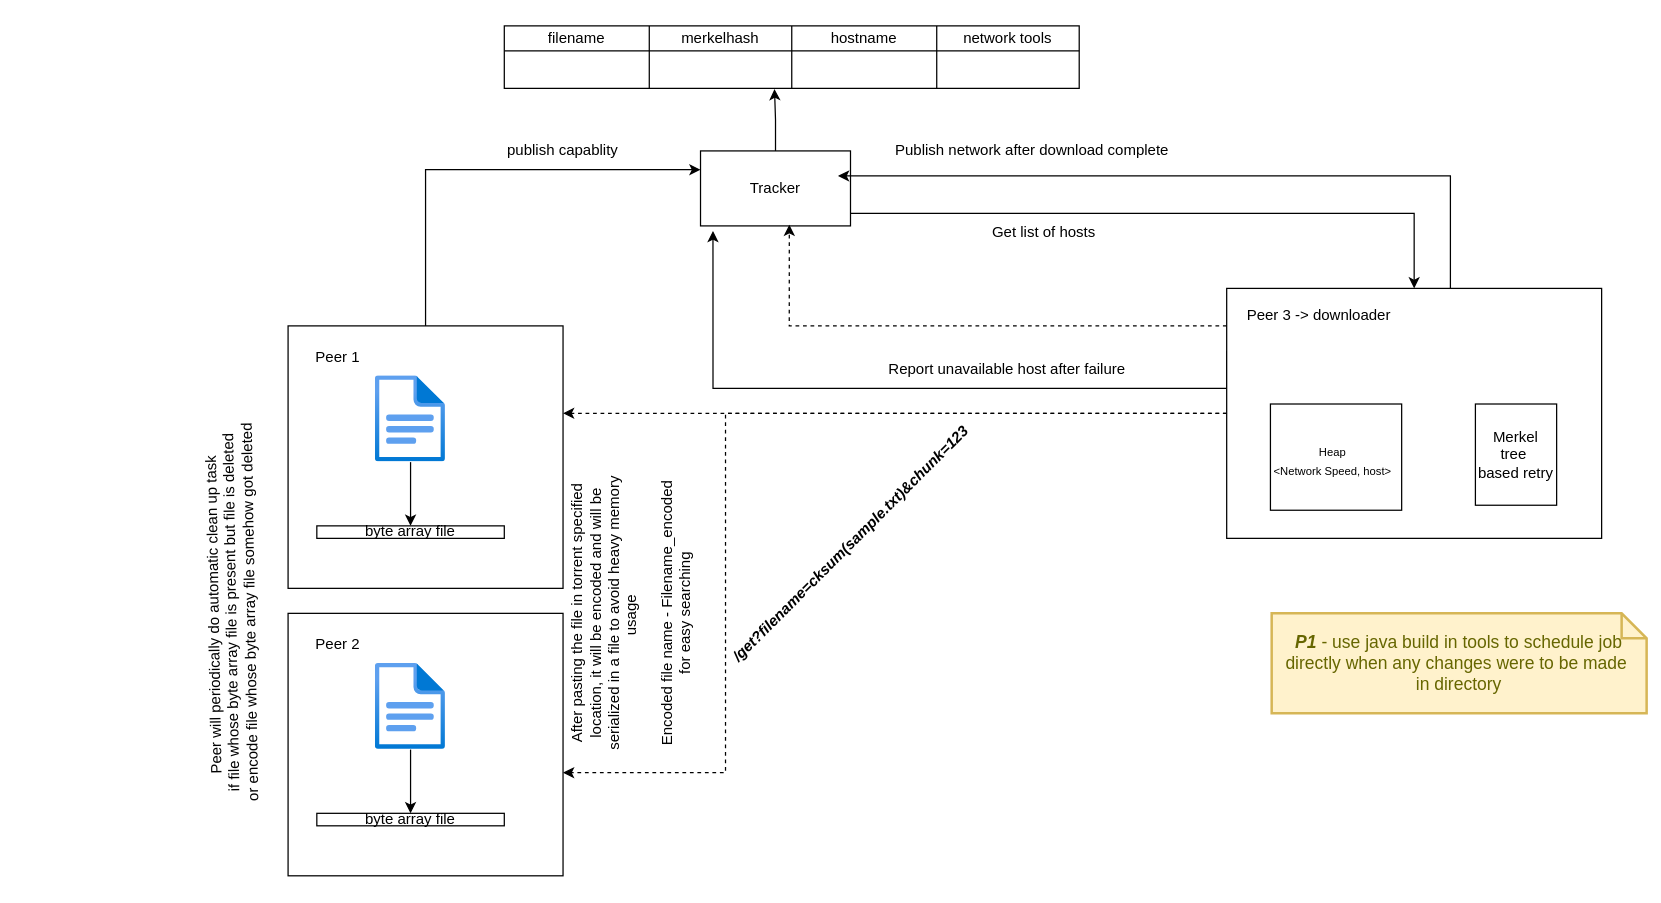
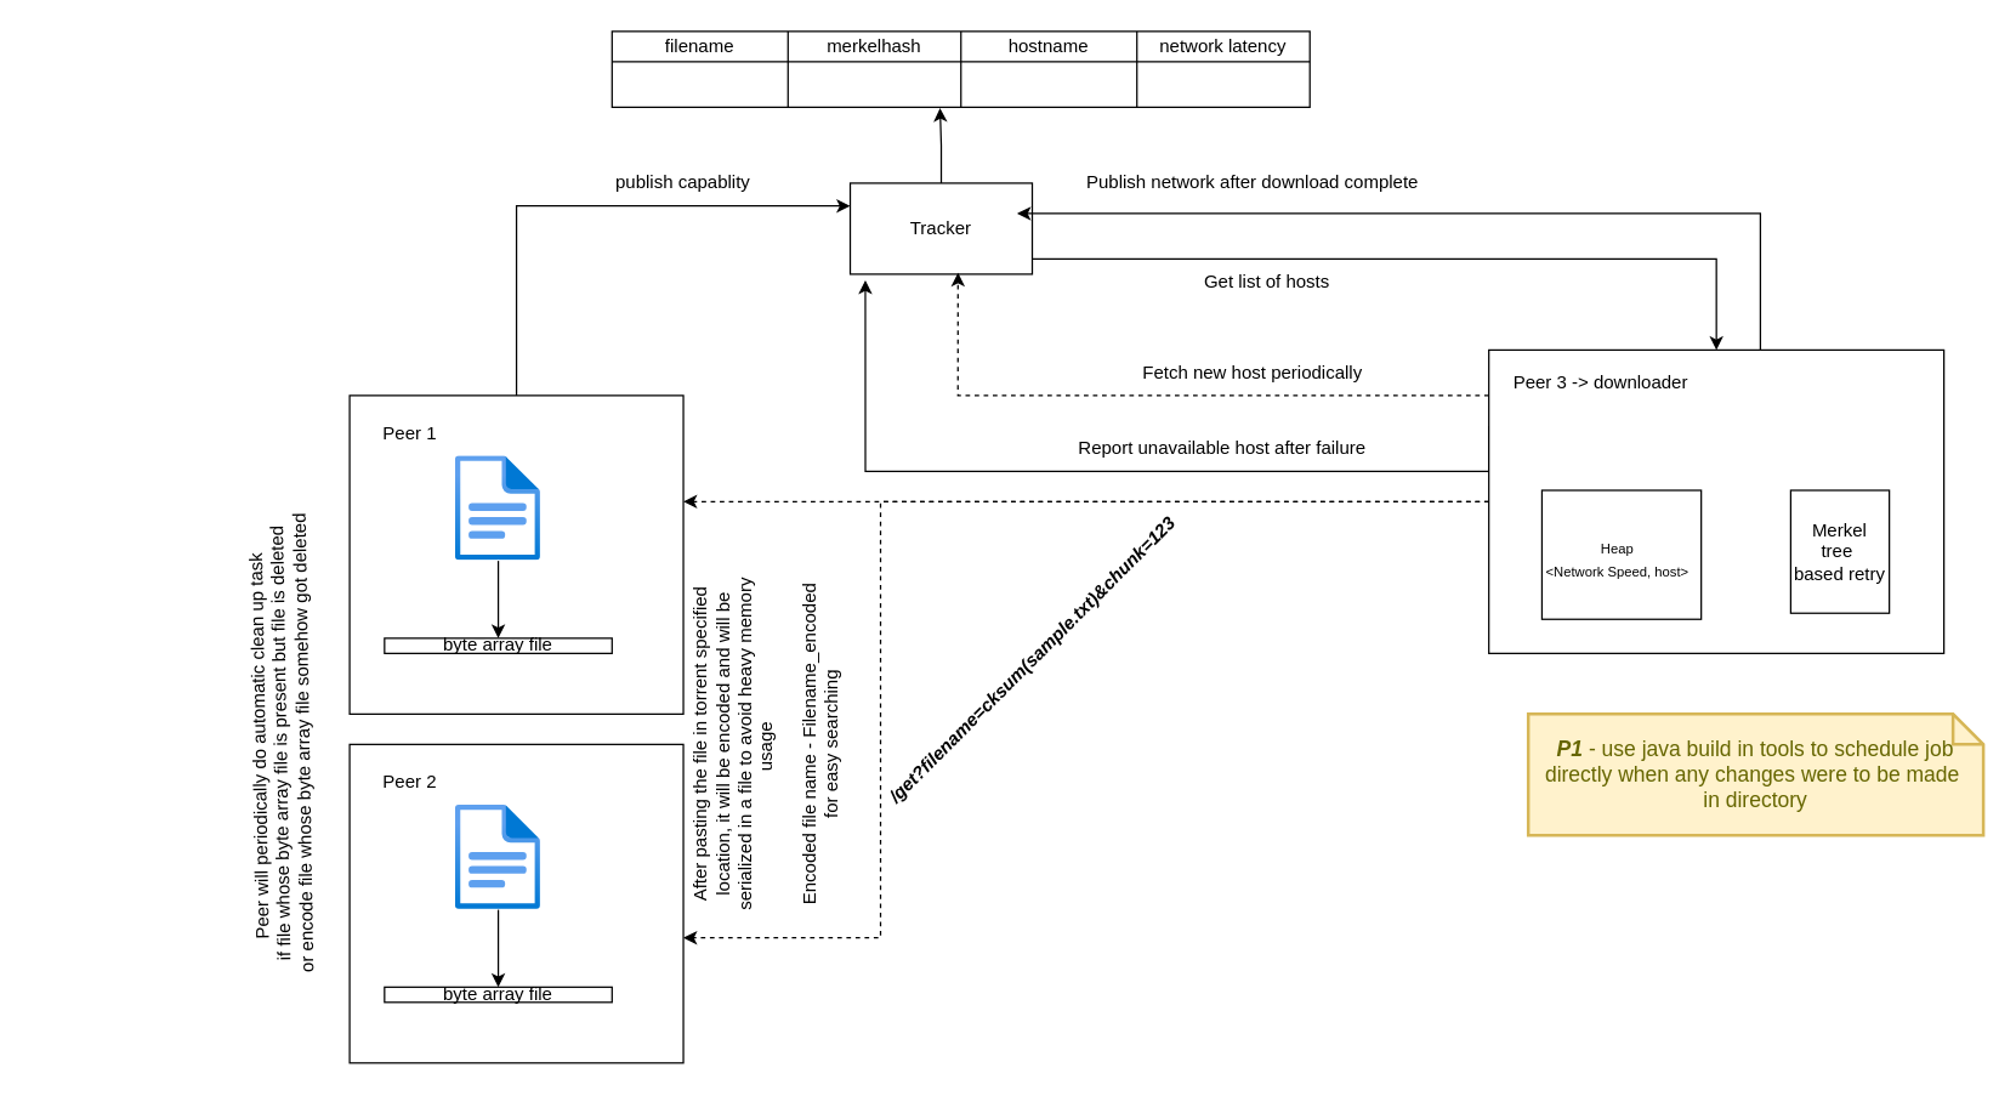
- <mxCell id="12" value="network tools" style="shape=partialRectangle;html=1;whiteSpace=wrap;connectable=0;strokeColor=inherit;overflow=hidden;fillColor=none;top=0;left=0;bottom=0;right=0;pointerEvents=1;" parent="8" vertex="1"><mxGeometry x="346" width="114" height="20" as="geometry"><mxRectangle width="114" height="20" as="alternateBounds" /></mxGeometry></mxCell>
+ <mxCell id="12" value="network latency" style="shape=partialRectangle;html=1;whiteSpace=wrap;connectable=0;strokeColor=inherit;overflow=hidden;fillColor=none;top=0;left=0;bottom=0;right=0;pointerEvents=1;" parent="8" vertex="1"><mxGeometry x="346" width="114" height="20" as="geometry"><mxRectangle width="114" height="20" as="alternateBounds" /></mxGeometry></mxCell>
+ <mxCell id="46" value="Fetch new host periodically" style="text;html=1;align=center;verticalAlign=middle;resizable=0;points=[];autosize=1;strokeColor=none;fillColor=none;" parent="1" vertex="1"><mxGeometry x="740" y="230" width="170" height="30" as="geometry" /></mxCell>
- <mxCell id="49" value="&lt;b&gt;&lt;i&gt;P1&lt;/i&gt;&lt;/b&gt; - use java build in tools to schedule job directly when any changes were to be made&amp;nbsp;&lt;br&gt;in directory" style="shape=note;strokeWidth=2;fontSize=14;size=20;whiteSpace=wrap;html=1;fillColor=#fff2cc;strokeColor=#d6b656;fontColor=#666600;" vertex="1" parent="1"><mxGeometry x="1017" y="490" width="300" height="80" as="geometry" /></mxCell>
+ <mxCell id="49" value="&lt;b&gt;&lt;i&gt;P1&lt;/i&gt;&lt;/b&gt; - use java build in tools to schedule job directly when any changes were to be made&amp;nbsp;&lt;br&gt;in directory" style="shape=note;strokeWidth=2;fontSize=14;size=20;whiteSpace=wrap;html=1;fillColor=#fff2cc;strokeColor=#d6b656;fontColor=#666600;" vertex="1" parent="1"><mxGeometry x="1007" y="470" width="300" height="80" as="geometry" /></mxCell>
